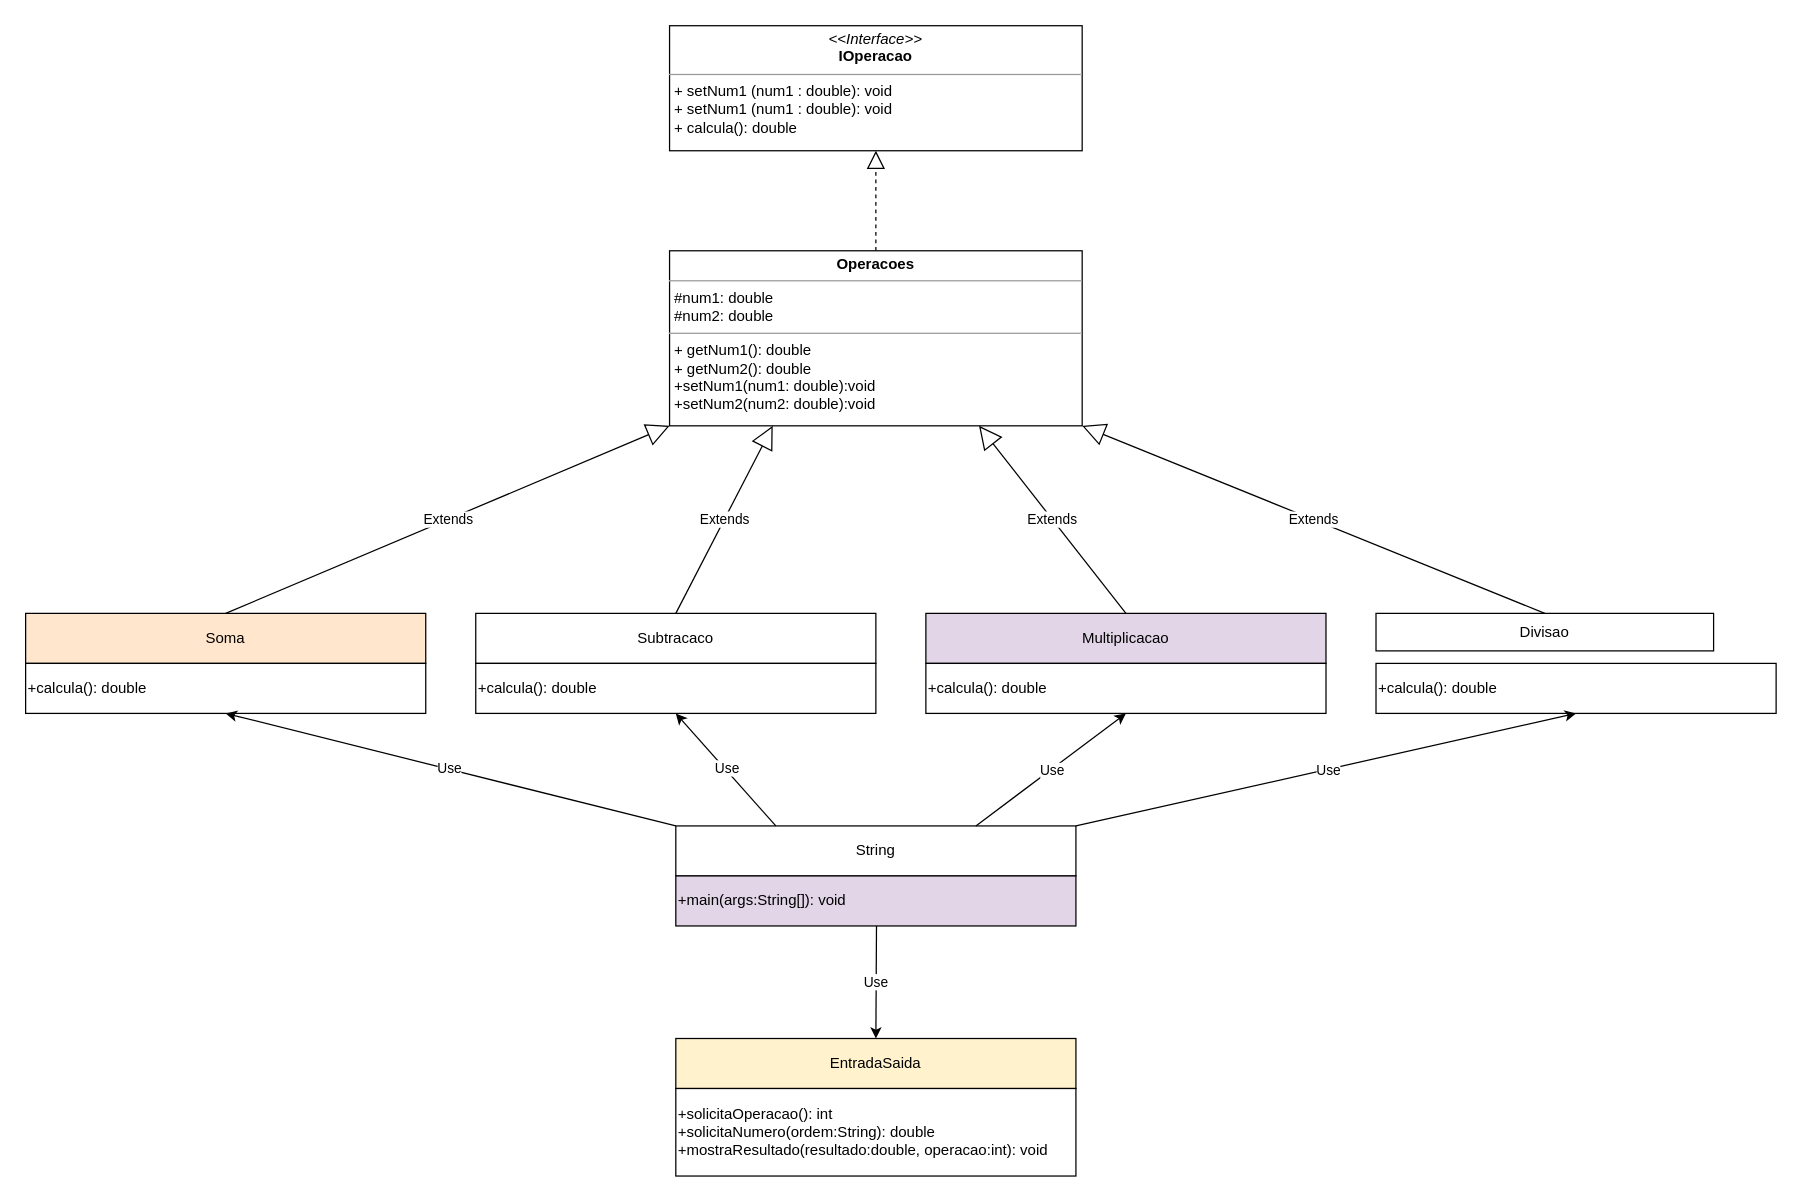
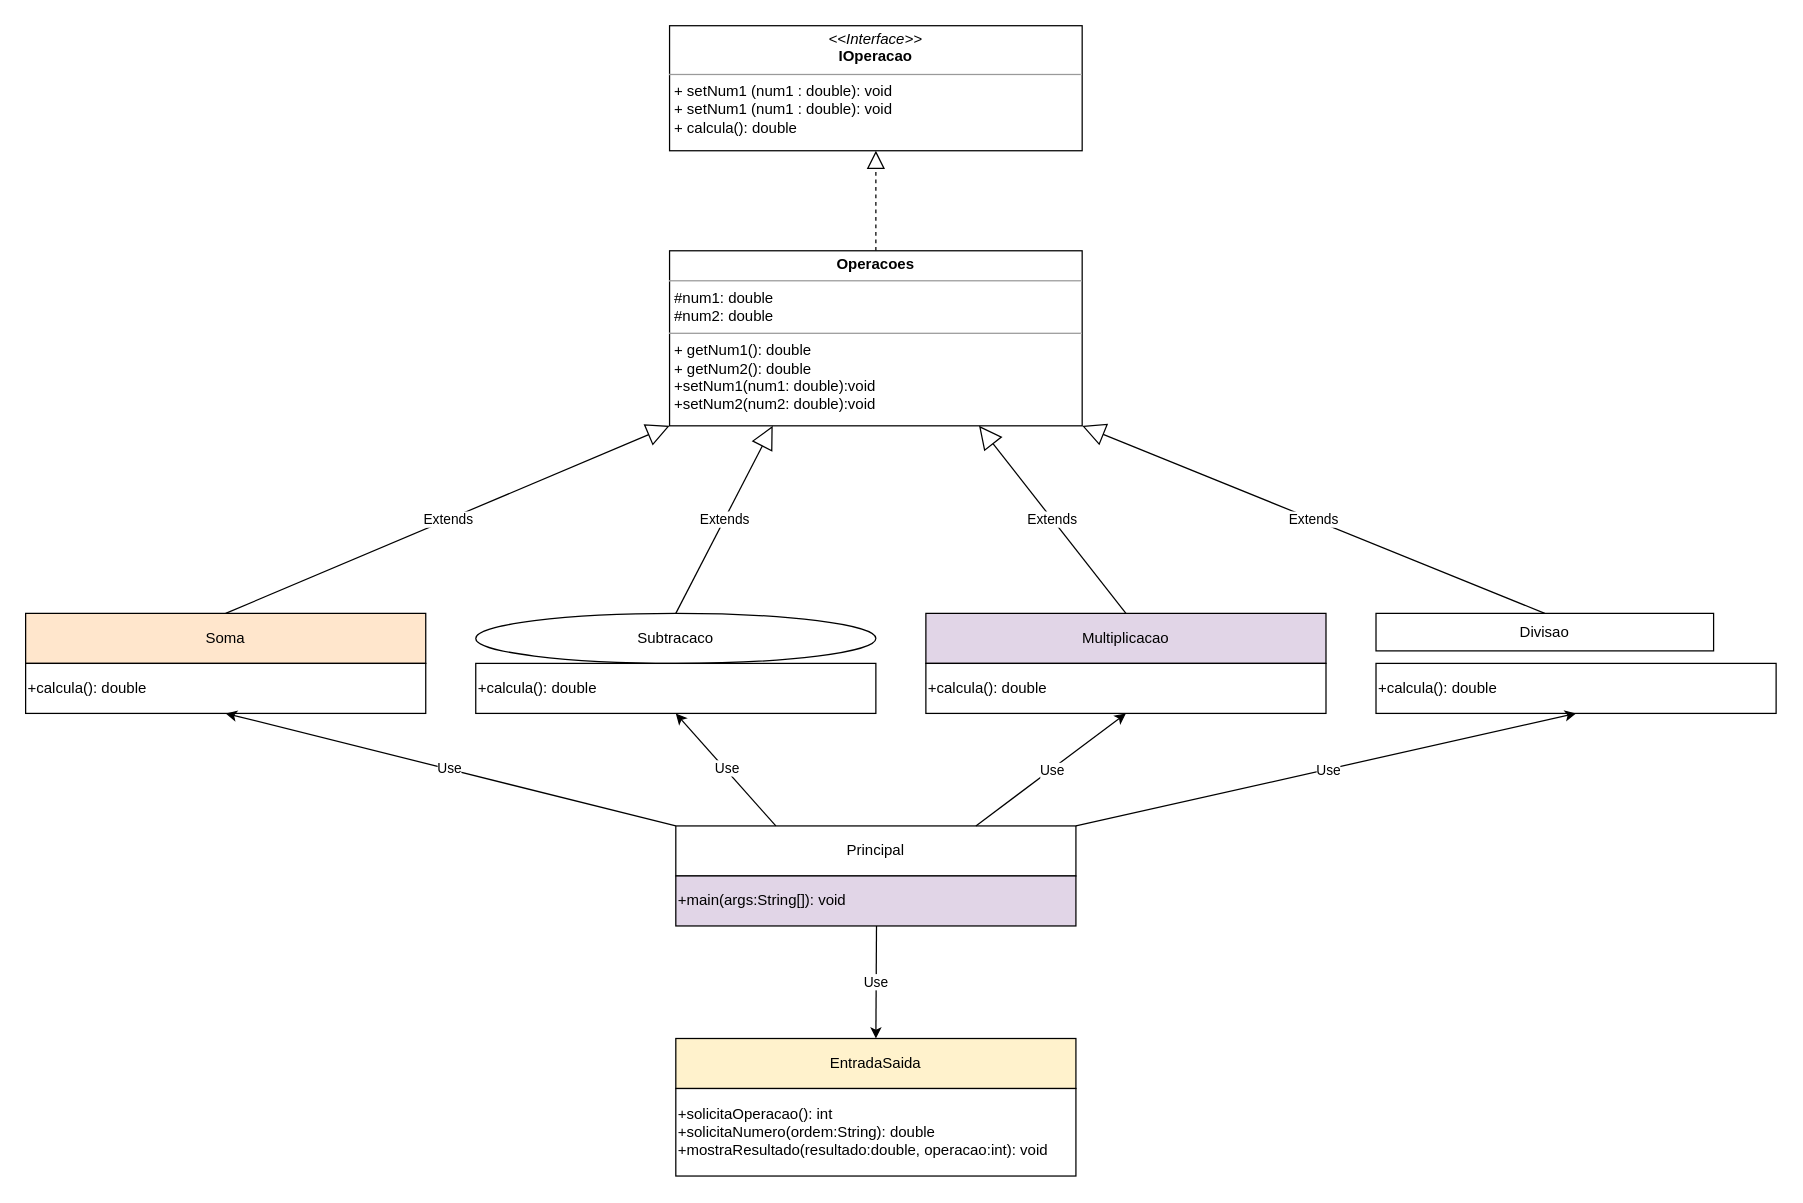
- <mxCell id="10" value="Subtracaco" style="rounded=0;whiteSpace=wrap;html=1;" parent="1" vertex="1"><mxGeometry x="380" y="490" width="320" height="40" as="geometry" /></mxCell>
+ <mxCell id="10" value="Subtracaco" style="ellipse;whiteSpace=wrap;html=1;" parent="1" vertex="1"><mxGeometry x="380" y="490" width="320" height="40" as="geometry" /></mxCell>
- <mxCell id="2" value="String" style="rounded=0;whiteSpace=wrap;html=1;" parent="1" vertex="1"><mxGeometry x="540" y="660" width="320" height="40" as="geometry" /></mxCell>
+ <mxCell id="2" value="Principal" style="rounded=0;whiteSpace=wrap;html=1;" parent="1" vertex="1"><mxGeometry x="540" y="660" width="320" height="40" as="geometry" /></mxCell>
